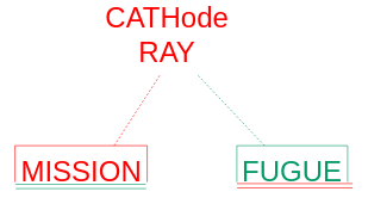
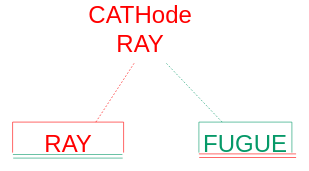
- <mxCell id="3" value="MISSION" style="text;html=1;align=center;verticalAlign=middle;resizable=0;points=[];autosize=1;strokeColor=none;fillColor=none;fontSize=40;fontColor=#FF0000;" vertex="1" parent="1"><mxGeometry x="23" y="210" width="180" height="50" as="geometry" /></mxCell>
+ <mxCell id="3" value="RAY" style="text;html=1;align=center;verticalAlign=middle;resizable=0;points=[];autosize=1;strokeColor=none;fillColor=none;fontSize=40;fontColor=#FF0000;" vertex="1" parent="1"><mxGeometry x="23" y="210" width="180" height="50" as="geometry" /></mxCell>
